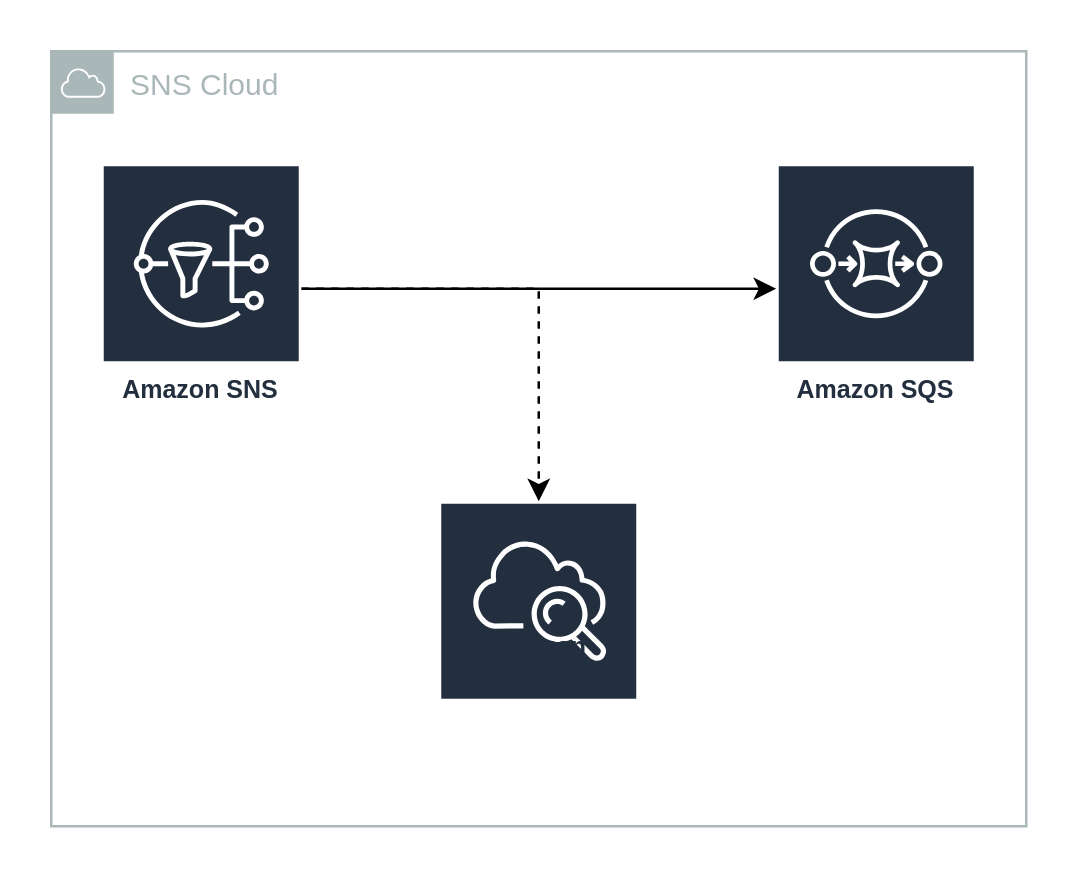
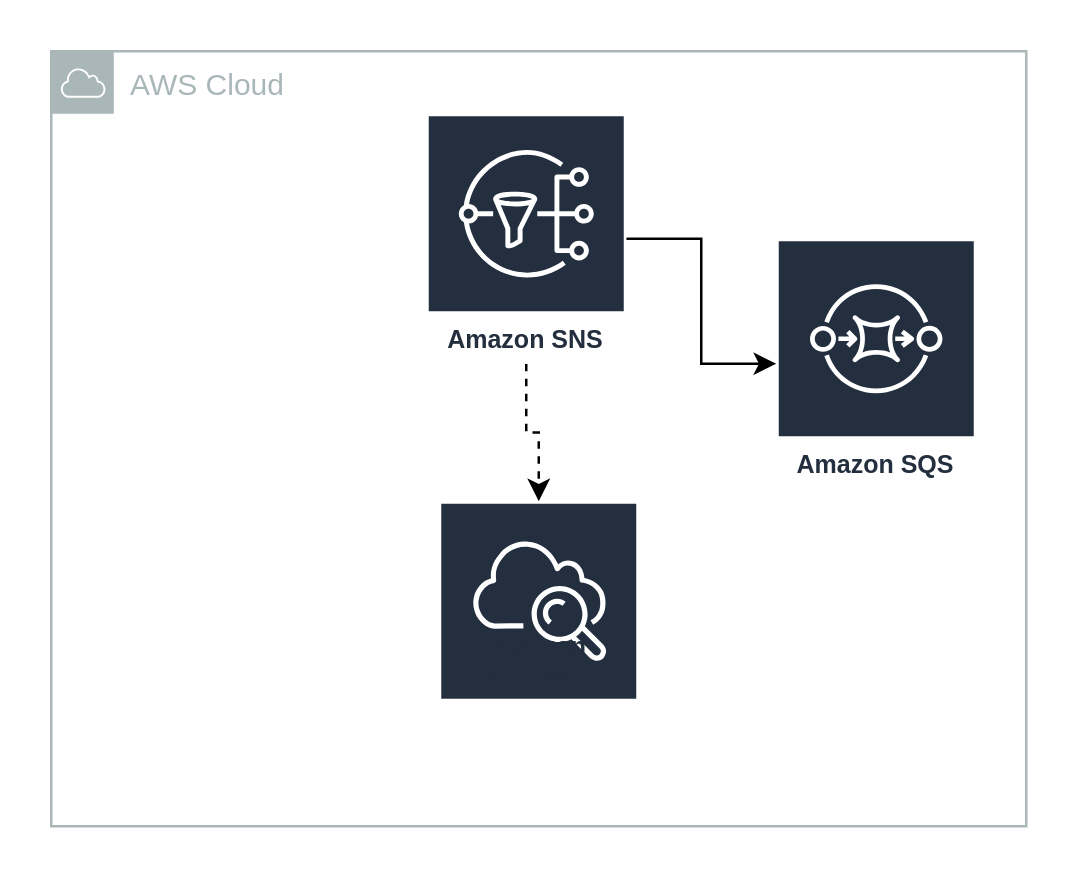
- <mxCell id="2" value="SNS Cloud" style="sketch=0;outlineConnect=0;gradientColor=none;html=1;whiteSpace=wrap;fontSize=12;fontStyle=0;shape=mxgraph.aws4.group;grIcon=mxgraph.aws4.group_aws_cloud;strokeColor=#AAB7B8;fillColor=none;verticalAlign=top;align=left;spacingLeft=30;fontColor=#AAB7B8;dashed=0;" parent="1" vertex="1"><mxGeometry x="20" y="20" width="390" height="310" as="geometry" /></mxCell>
+ <mxCell id="2" value="AWS Cloud" style="sketch=0;outlineConnect=0;gradientColor=none;html=1;whiteSpace=wrap;fontSize=12;fontStyle=0;shape=mxgraph.aws4.group;grIcon=mxgraph.aws4.group_aws_cloud;strokeColor=#AAB7B8;fillColor=none;verticalAlign=top;align=left;spacingLeft=30;fontColor=#AAB7B8;dashed=0;" parent="1" vertex="1"><mxGeometry x="20" y="20" width="390" height="310" as="geometry" /></mxCell>
- <mxCell id="5" value="Amazon SNS" style="sketch=0;outlineConnect=0;fontColor=#232F3E;gradientColor=none;strokeColor=#ffffff;fillColor=#232F3E;dashed=0;verticalLabelPosition=middle;verticalAlign=bottom;align=center;html=1;whiteSpace=wrap;fontSize=10;fontStyle=1;spacing=3;shape=mxgraph.aws4.productIcon;prIcon=mxgraph.aws4.sns;" vertex="1" parent="1"><mxGeometry x="40" y="65" width="80" height="100" as="geometry" /></mxCell>
+ <mxCell id="5" value="Amazon SNS" style="sketch=0;outlineConnect=0;fontColor=#232F3E;gradientColor=none;strokeColor=#ffffff;fillColor=#232F3E;dashed=0;verticalLabelPosition=middle;verticalAlign=bottom;align=center;html=1;whiteSpace=wrap;fontSize=10;fontStyle=1;spacing=3;shape=mxgraph.aws4.productIcon;prIcon=mxgraph.aws4.sns;" vertex="1" parent="1"><mxGeometry x="170" y="45" width="80" height="100" as="geometry" /></mxCell>
- <mxCell id="6" value="Amazon SQS" style="sketch=0;outlineConnect=0;fontColor=#232F3E;gradientColor=none;strokeColor=#ffffff;fillColor=#232F3E;dashed=0;verticalLabelPosition=middle;verticalAlign=bottom;align=center;html=1;whiteSpace=wrap;fontSize=10;fontStyle=1;spacing=3;shape=mxgraph.aws4.productIcon;prIcon=mxgraph.aws4.sqs;" vertex="1" parent="1"><mxGeometry x="310" y="65" width="80" height="100" as="geometry" /></mxCell>
+ <mxCell id="6" value="Amazon SQS" style="sketch=0;outlineConnect=0;fontColor=#232F3E;gradientColor=none;strokeColor=#ffffff;fillColor=#232F3E;dashed=0;verticalLabelPosition=middle;verticalAlign=bottom;align=center;html=1;whiteSpace=wrap;fontSize=10;fontStyle=1;spacing=3;shape=mxgraph.aws4.productIcon;prIcon=mxgraph.aws4.sqs;" vertex="1" parent="1"><mxGeometry x="310" y="95" width="80" height="100" as="geometry" /></mxCell>
